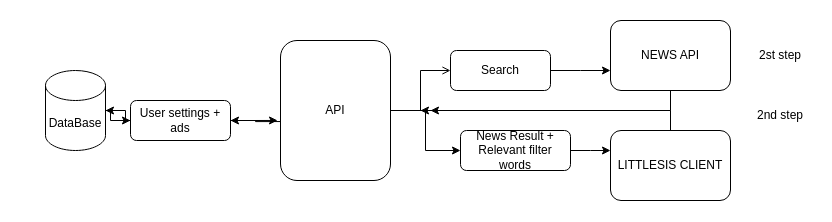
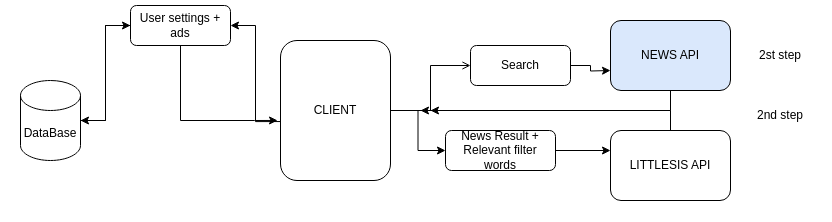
- <mxCell id="9" value="NEWS API" style="rounded=1;whiteSpace=wrap;html=1;" vertex="1" parent="1"><mxGeometry x="610" y="20" width="120" height="70" as="geometry" /></mxCell>
+ <mxCell id="9" value="NEWS API" style="rounded=1;whiteSpace=wrap;html=1;fillColor=#dae8fc;" vertex="1" parent="1"><mxGeometry x="610" y="20" width="120" height="70" as="geometry" /></mxCell>
- <mxCell id="7" value="Search" style="rounded=1;whiteSpace=wrap;html=1;" vertex="1" parent="1"><mxGeometry x="450" y="50" width="100" height="40" as="geometry" /></mxCell>
+ <mxCell id="7" value="Search" style="rounded=1;whiteSpace=wrap;html=1;" vertex="1" parent="1"><mxGeometry x="470" y="45" width="100" height="40" as="geometry" /></mxCell>
- <mxCell id="17" value="DataBase" style="shape=cylinder3;whiteSpace=wrap;html=1;boundedLbl=1;backgroundOutline=1;size=15;" vertex="1" parent="1"><mxGeometry x="45" y="70" width="60" height="80" as="geometry" /></mxCell>
+ <mxCell id="17" value="DataBase" style="shape=cylinder3;whiteSpace=wrap;html=1;boundedLbl=1;backgroundOutline=1;size=15;" vertex="1" parent="1"><mxGeometry x="20" y="80" width="60" height="80" as="geometry" /></mxCell>
- <mxCell id="5" value="API" style="rounded=1;whiteSpace=wrap;html=1;" vertex="1" parent="1"><mxGeometry x="280" y="40" width="110" height="140" as="geometry" /></mxCell>
+ <mxCell id="5" value="CLIENT" style="rounded=1;whiteSpace=wrap;html=1;" vertex="1" parent="1"><mxGeometry x="280" y="40" width="110" height="140" as="geometry" /></mxCell>
- <mxCell id="20" value="User settings + ads" style="rounded=1;whiteSpace=wrap;html=1;" vertex="1" parent="1"><mxGeometry x="130" y="100" width="100" height="40" as="geometry" /></mxCell>
+ <mxCell id="20" value="User settings + ads" style="rounded=1;whiteSpace=wrap;html=1;" vertex="1" parent="1"><mxGeometry x="130" y="5" width="100" height="40" as="geometry" /></mxCell>
- <mxCell id="11" value="News Result + Relevant filter words" style="rounded=1;whiteSpace=wrap;html=1;" vertex="1" parent="1"><mxGeometry x="460" y="130" width="110" height="40" as="geometry" /></mxCell>
+ <mxCell id="11" value="News Result + Relevant filter words" style="rounded=1;whiteSpace=wrap;html=1;" vertex="1" parent="1"><mxGeometry x="445" y="130" width="110" height="40" as="geometry" /></mxCell>
- <mxCell id="13" value="LITTLESIS CLIENT" style="rounded=1;whiteSpace=wrap;html=1;" vertex="1" parent="1"><mxGeometry x="610" y="130" width="120" height="70" as="geometry" /></mxCell>
+ <mxCell id="13" value="LITTLESIS API" style="rounded=1;whiteSpace=wrap;html=1;" vertex="1" parent="1"><mxGeometry x="610" y="130" width="120" height="70" as="geometry" /></mxCell>
